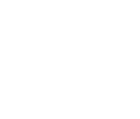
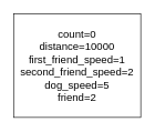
+ <mxCell id="2" value="count=0&lt;br&gt;distance=10000&lt;br&gt;first_friend_speed=1&lt;br&gt;second_friend_speed=2&lt;br&gt;dog_speed=5&lt;br&gt;friend=2" style="rounded=0;whiteSpace=wrap;html=1;fontSize=16;" vertex="1" parent="1"><mxGeometry x="20" y="20" width="192" height="156" as="geometry" /></mxCell>
